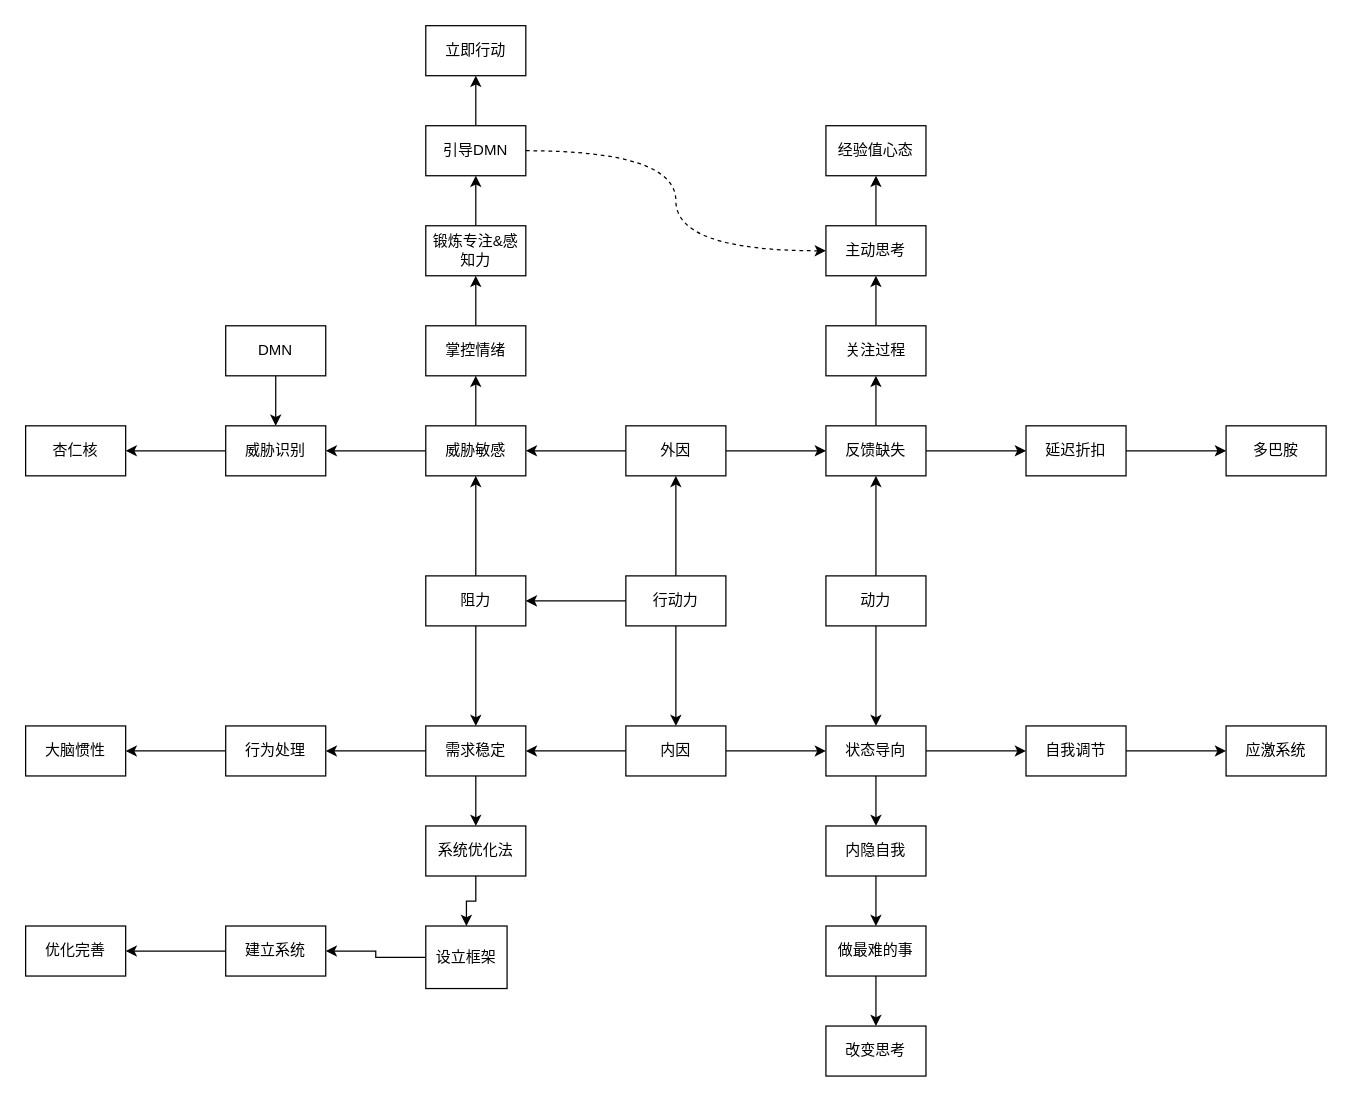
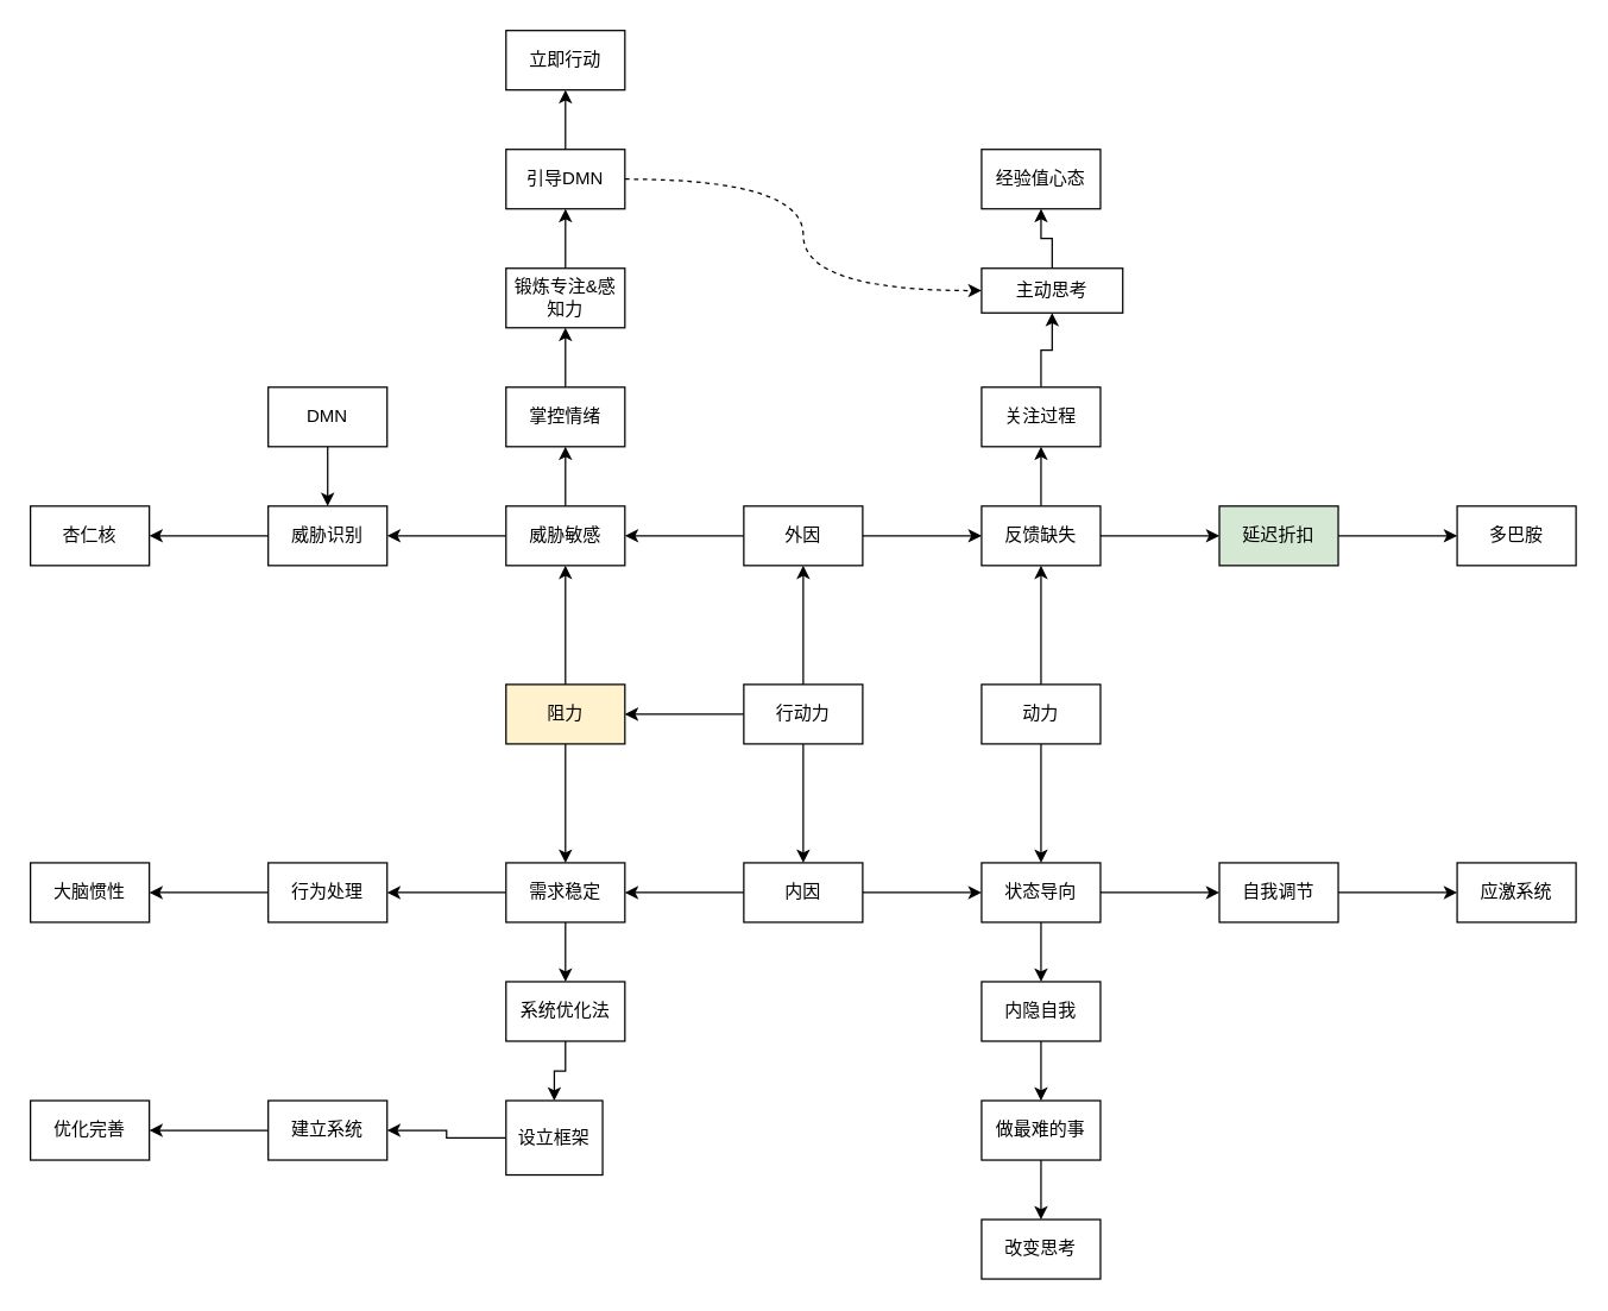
- <mxCell id="62" value="主动思考" style="rounded=0;whiteSpace=wrap;html=1;" vertex="1" parent="1"><mxGeometry x="660" width="80" height="40" as="geometry" y="180" /></mxCell>
+ <mxCell id="62" value="主动思考" style="rounded=0;whiteSpace=wrap;html=1;" vertex="1" parent="1"><mxGeometry x="660" y="180" width="95" height="30" as="geometry" /></mxCell>
- <mxCell id="37" value="延迟折扣" style="rounded=0;whiteSpace=wrap;html=1;" vertex="1" parent="1"><mxGeometry x="820" y="340" width="80" height="40" as="geometry" /></mxCell>
+ <mxCell id="37" value="延迟折扣" style="rounded=0;whiteSpace=wrap;html=1;fillColor=#d5e8d4;" vertex="1" parent="1"><mxGeometry x="820" y="340" width="80" height="40" as="geometry" /></mxCell>
- <mxCell id="17" value="阻力" style="rounded=0;whiteSpace=wrap;html=1;" vertex="1" parent="1"><mxGeometry x="340" y="460" width="80" height="40" as="geometry" /></mxCell>
+ <mxCell id="17" value="阻力" style="rounded=0;whiteSpace=wrap;html=1;fillColor=#fff2cc;" vertex="1" parent="1"><mxGeometry x="340" y="460" width="80" height="40" as="geometry" /></mxCell>
